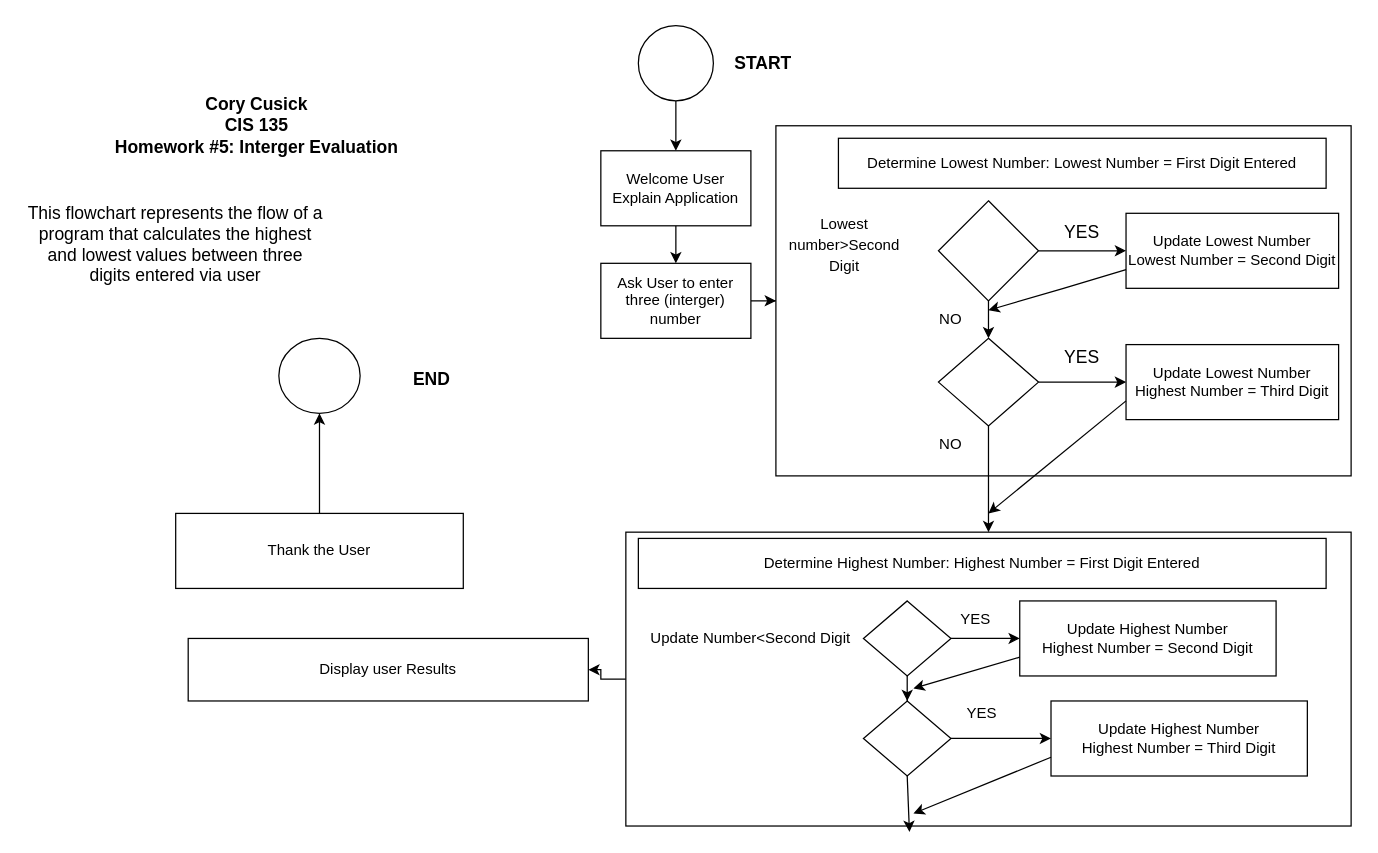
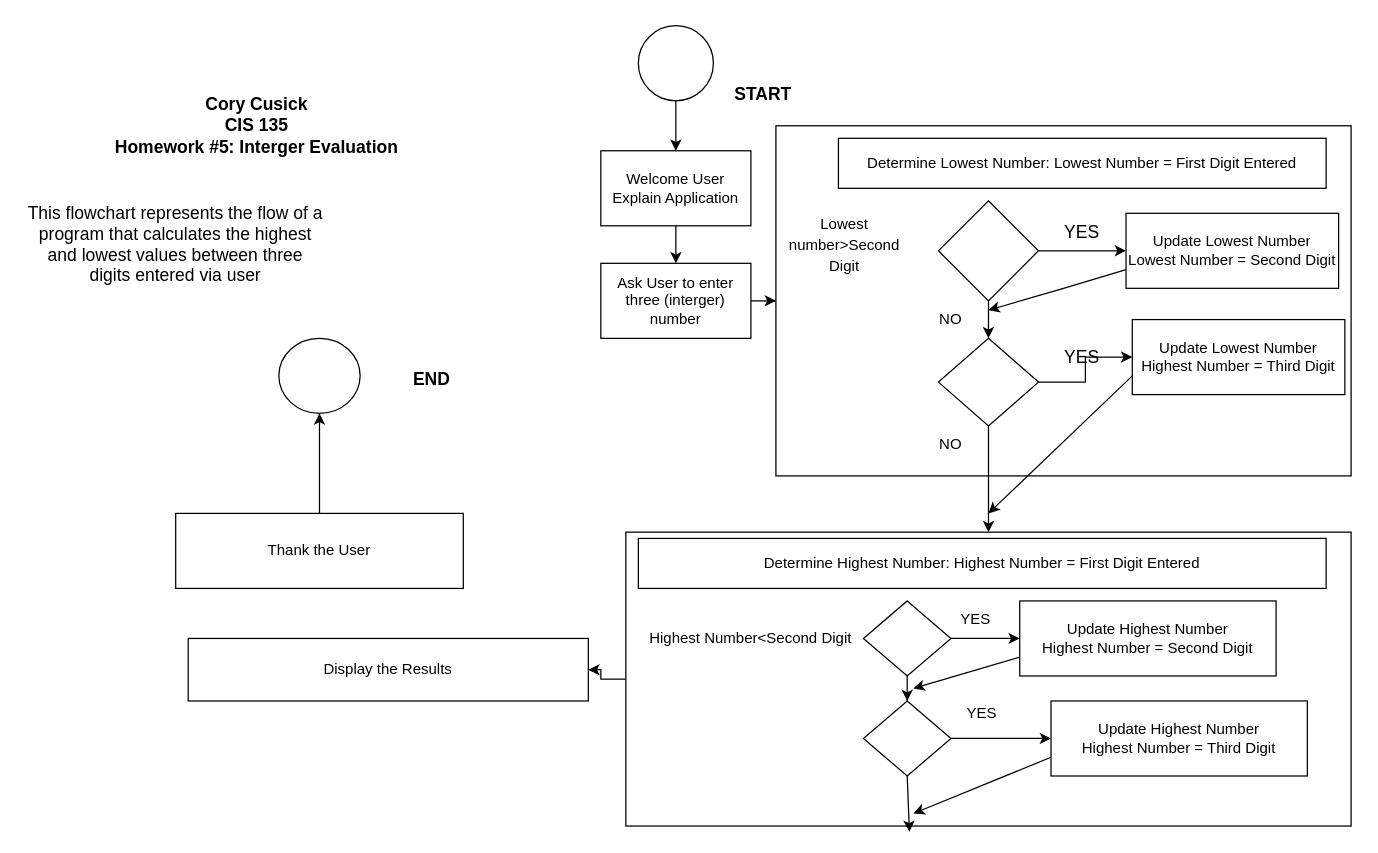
- <mxCell id="32" value="&lt;font style=&quot;font-size: 14px;&quot;&gt;&lt;b&gt;START&lt;/b&gt;&lt;/font&gt;" style="text;html=1;strokeColor=none;fillColor=none;align=center;verticalAlign=middle;whiteSpace=wrap;rounded=0;" vertex="1" parent="1"><mxGeometry x="580" y="35" width="60" height="30" as="geometry" /></mxCell>
+ <mxCell id="32" value="&lt;font style=&quot;font-size: 14px;&quot;&gt;&lt;b&gt;START&lt;/b&gt;&lt;/font&gt;" style="text;html=1;strokeColor=none;fillColor=none;align=center;verticalAlign=middle;whiteSpace=wrap;rounded=0;" vertex="1" parent="1"><mxGeometry x="580" y="60" width="60" height="30" as="geometry" /></mxCell>
- <mxCell id="17" value="Update Lowest Number&lt;br&gt;Highest Number = Third Digit" style="whiteSpace=wrap;html=1;" vertex="1" parent="1"><mxGeometry x="900" y="275" width="170" height="60" as="geometry" /></mxCell>
+ <mxCell id="17" value="Update Lowest Number&lt;br&gt;Highest Number = Third Digit" style="whiteSpace=wrap;html=1;" vertex="1" parent="1"><mxGeometry x="905" y="255" width="170" height="60" as="geometry" /></mxCell>
- <mxCell id="42" value="Update Number&amp;lt;Second Digit" style="text;html=1;strokeColor=none;fillColor=none;align=center;verticalAlign=middle;whiteSpace=wrap;rounded=0;fontSize=12;" vertex="1" parent="1"><mxGeometry x="510" y="495" width="180" height="30" as="geometry" /></mxCell>
+ <mxCell id="42" value="Highest Number&amp;lt;Second Digit" style="text;html=1;strokeColor=none;fillColor=none;align=center;verticalAlign=middle;whiteSpace=wrap;rounded=0;fontSize=12;" vertex="1" parent="1"><mxGeometry x="510" y="495" width="180" height="30" as="geometry" /></mxCell>
- <mxCell id="28" value="Display user Results" style="whiteSpace=wrap;html=1;" vertex="1" parent="1"><mxGeometry x="150" y="510" width="320" height="50" as="geometry" /></mxCell>
+ <mxCell id="28" value="Display the Results" style="whiteSpace=wrap;html=1;" vertex="1" parent="1"><mxGeometry x="150" y="510" width="320" height="50" as="geometry" /></mxCell>
